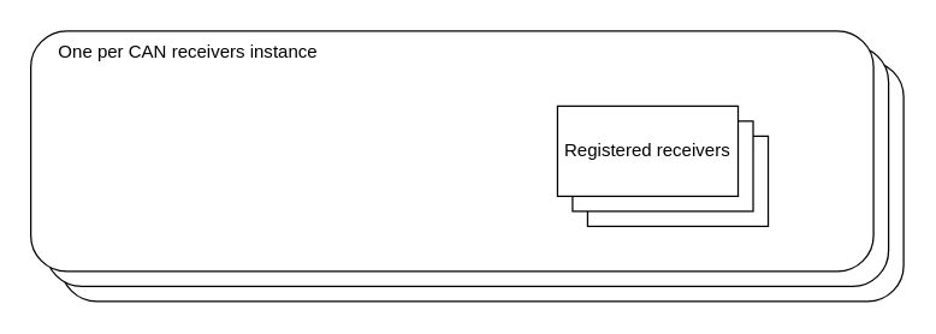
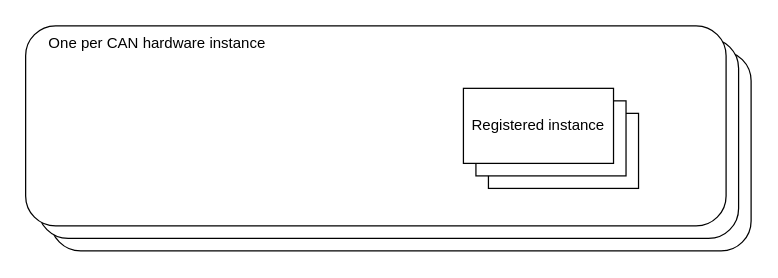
- <mxCell id="4" value="&amp;nbsp; &amp;nbsp; &amp;nbsp;One per CAN receivers instance" style="rounded=1;whiteSpace=wrap;html=1;verticalAlign=top;align=left;horizontal=1;" vertex="1" parent="1"><mxGeometry x="20" y="20" width="560" height="160" as="geometry" /></mxCell>
+ <mxCell id="4" value="&amp;nbsp; &amp;nbsp; &amp;nbsp;One per CAN hardware instance" style="rounded=1;whiteSpace=wrap;html=1;verticalAlign=top;align=left;horizontal=1;" vertex="1" parent="1"><mxGeometry x="20" y="20" width="560" height="160" as="geometry" /></mxCell>
- <mxCell id="7" value="Registered receivers" style="rounded=0;whiteSpace=wrap;html=1;" vertex="1" parent="1"><mxGeometry x="370" y="70" width="120" height="60" as="geometry" /></mxCell>
+ <mxCell id="7" value="Registered instance" style="rounded=0;whiteSpace=wrap;html=1;" vertex="1" parent="1"><mxGeometry x="370" y="70" width="120" height="60" as="geometry" /></mxCell>
